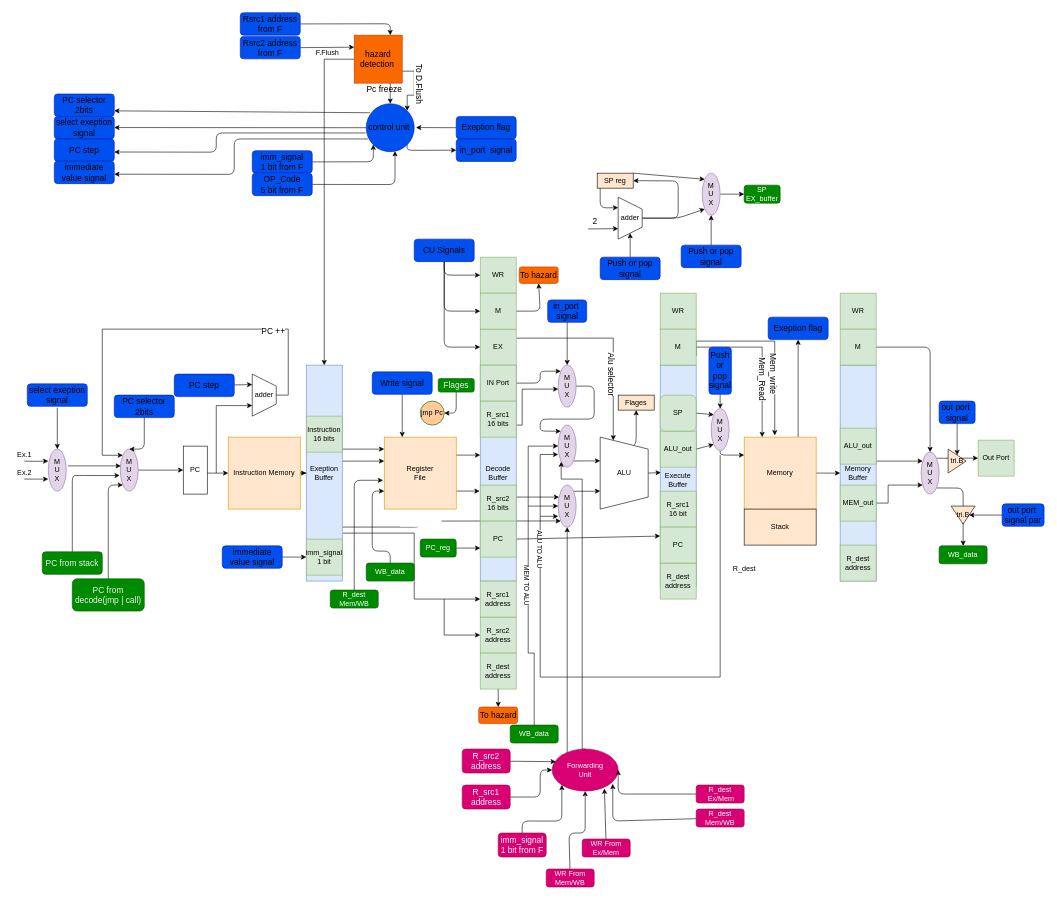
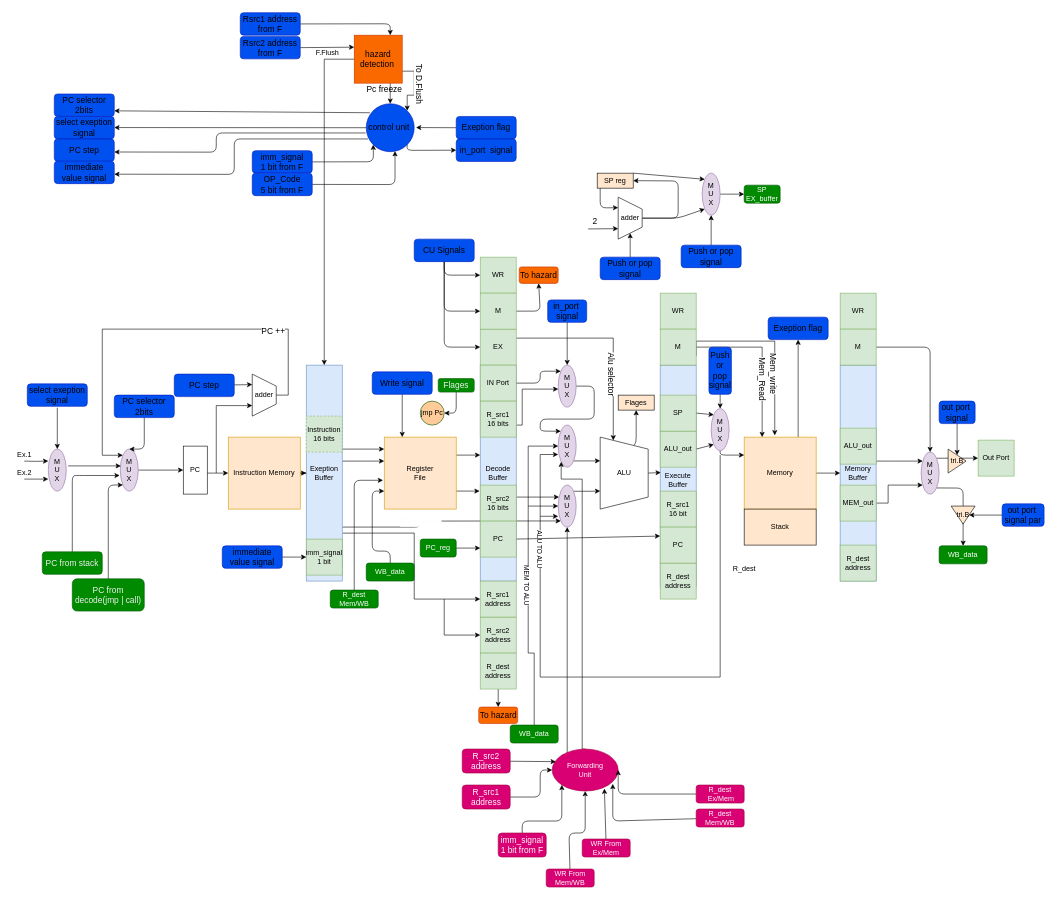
- <mxCell id="126" value="&lt;font color=&quot;#000000&quot;&gt;SP&lt;br&gt;&lt;/font&gt;" style="whiteSpace=wrap;html=1;aspect=fixed;fillColor=#d5e8d4;strokeColor=#82b366;rounded=1;" parent="1" vertex="1"><mxGeometry x="1100" y="658" width="60" height="60" as="geometry" /></mxCell>
+ <mxCell id="126" value="&lt;font color=&quot;#000000&quot;&gt;SP&lt;br&gt;&lt;/font&gt;" style="whiteSpace=wrap;html=1;aspect=fixed;fillColor=#d5e8d4;strokeColor=#82b366;" parent="1" vertex="1"><mxGeometry x="1100" y="658" width="60" height="60" as="geometry" /></mxCell>
- <mxCell id="100" value="&lt;font color=&quot;#000000&quot;&gt;Instruction&lt;br&gt;16 bits&lt;br&gt;&lt;/font&gt;" style="whiteSpace=wrap;html=1;aspect=fixed;fillColor=#d5e8d4;strokeColor=#82b366;" parent="1" vertex="1"><mxGeometry x="510" y="693" width="60" height="60" as="geometry" /></mxCell>
+ <mxCell id="100" value="&lt;font color=&quot;#000000&quot;&gt;Instruction&lt;br&gt;16 bits&lt;br&gt;&lt;/font&gt;" style="whiteSpace=wrap;html=1;aspect=fixed;fillColor=#d5e8d4;strokeColor=#82b366;dashed=1;" parent="1" vertex="1"><mxGeometry x="510" y="693" width="60" height="60" as="geometry" /></mxCell>
